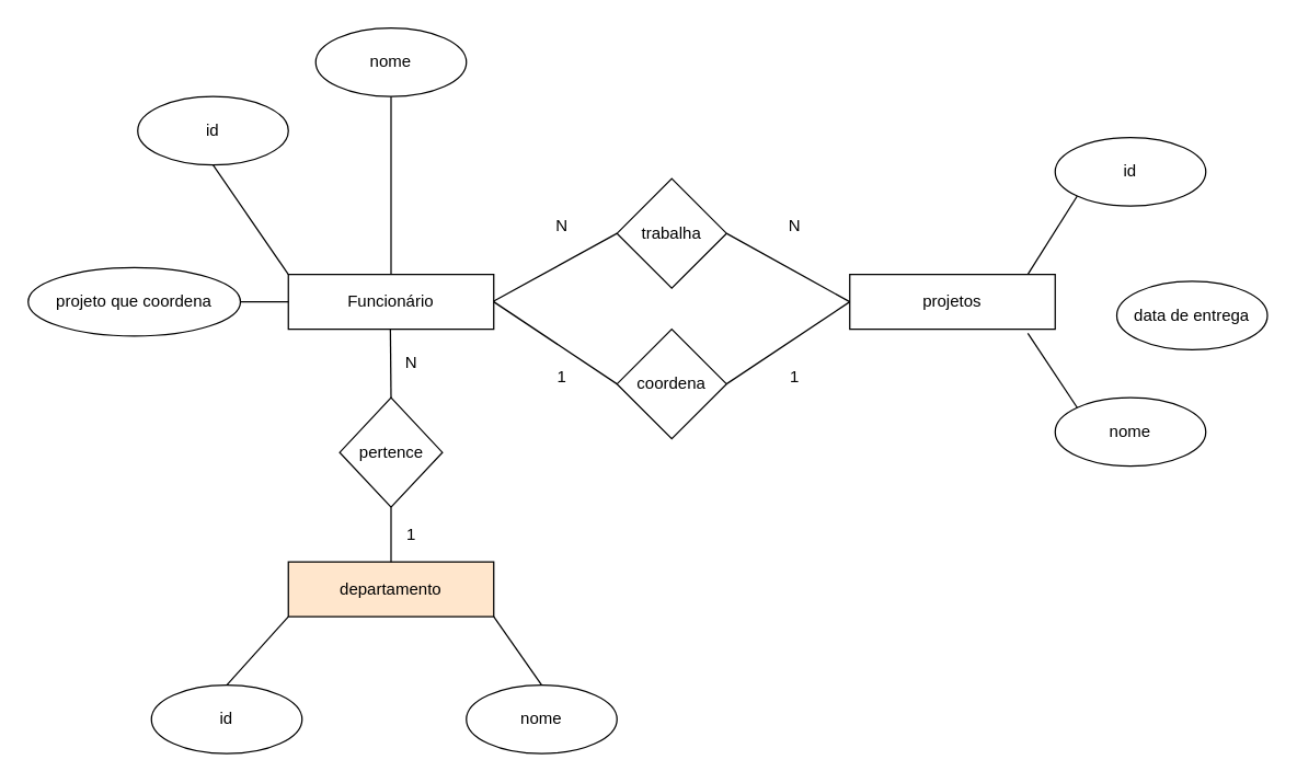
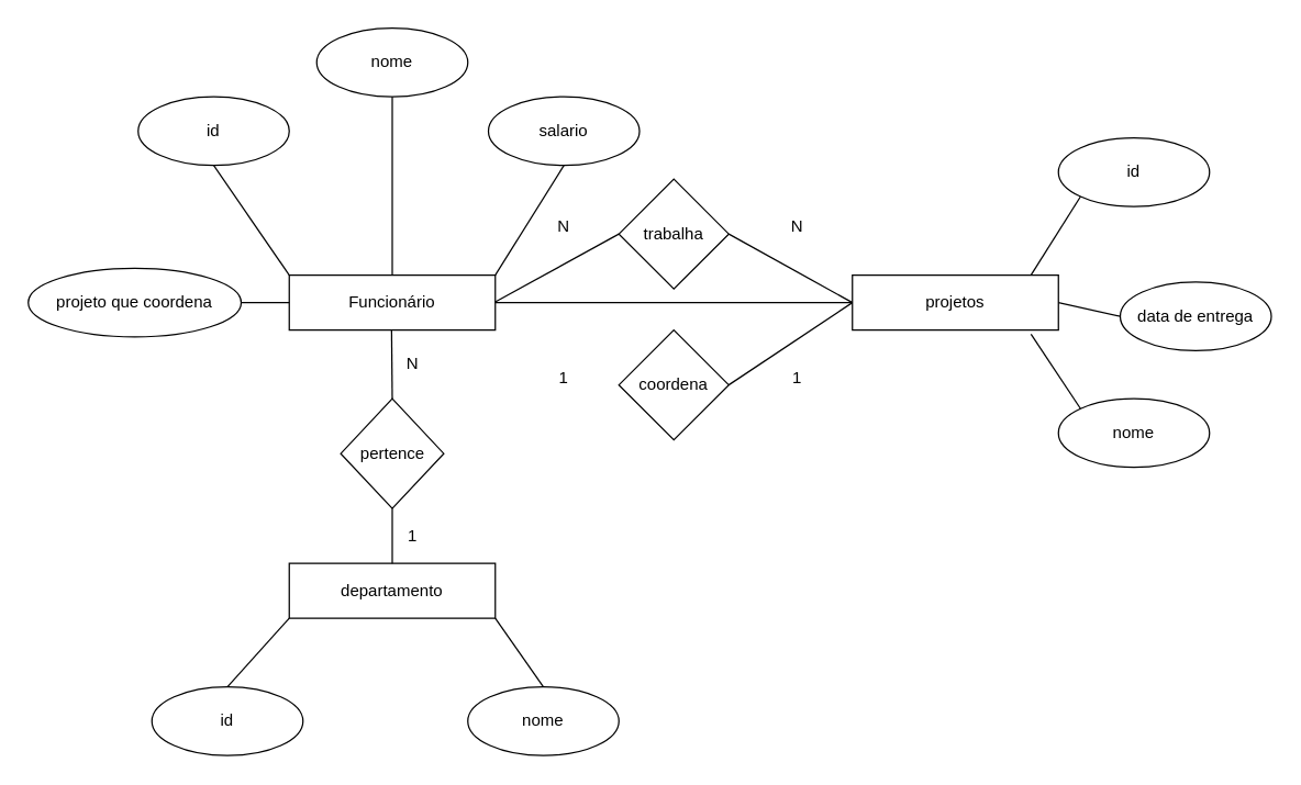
+ <mxCell id="17" value="salario" style="ellipse;whiteSpace=wrap;html=1;" vertex="1" parent="1"><mxGeometry x="355" y="70" width="110" height="50" as="geometry" /></mxCell>
+ <mxCell id="30" value="" style="endArrow=none;html=1;rounded=0;entryX=0.5;entryY=1;entryDx=0;entryDy=0;exitX=1;exitY=0;exitDx=0;exitDy=0;" edge="1" parent="1" source="2" target="17"><mxGeometry width="50" height="50" relative="1" as="geometry"><mxPoint x="295" y="210" as="sourcePoint" /><mxPoint x="295" y="80" as="targetPoint" /></mxGeometry></mxCell>
+ <mxCell id="24" value="" style="endArrow=none;html=1;rounded=0;entryX=0;entryY=0.5;entryDx=0;entryDy=0;exitX=1;exitY=0.5;exitDx=0;exitDy=0;" edge="1" parent="1" source="4" target="22"><mxGeometry width="50" height="50" relative="1" as="geometry"><mxPoint x="760" y="210" as="sourcePoint" /><mxPoint x="796" y="153" as="targetPoint" /></mxGeometry></mxCell>
- <mxCell id="34" value="" style="endArrow=none;html=1;rounded=0;entryX=0;entryY=0.5;entryDx=0;entryDy=0;exitX=1;exitY=0.5;exitDx=0;exitDy=0;" edge="1" parent="1" source="2" target="33"><mxGeometry width="50" height="50" relative="1" as="geometry"><mxPoint x="370" y="229.5" as="sourcePoint" /><mxPoint x="460" y="170" as="targetPoint" /></mxGeometry></mxCell>
+ <mxCell id="34" value="" style="endArrow=none;html=1;rounded=0;exitX=1;exitY=0.5;exitDx=0;exitDy=0;" edge="1" parent="1" source="2" target="4"><mxGeometry width="50" height="50" relative="1" as="geometry"><mxPoint x="370" y="229.5" as="sourcePoint" /><mxPoint x="460" y="170" as="targetPoint" /></mxGeometry></mxCell>
- <mxCell id="3" value="departamento" style="rounded=0;whiteSpace=wrap;html=1;fillColor=#ffe6cc;" vertex="1" parent="1"><mxGeometry x="210" y="410" width="150" height="40" as="geometry" /></mxCell>
+ <mxCell id="3" value="departamento" style="rounded=0;whiteSpace=wrap;html=1;" vertex="1" parent="1"><mxGeometry x="210" y="410" width="150" height="40" as="geometry" /></mxCell>
